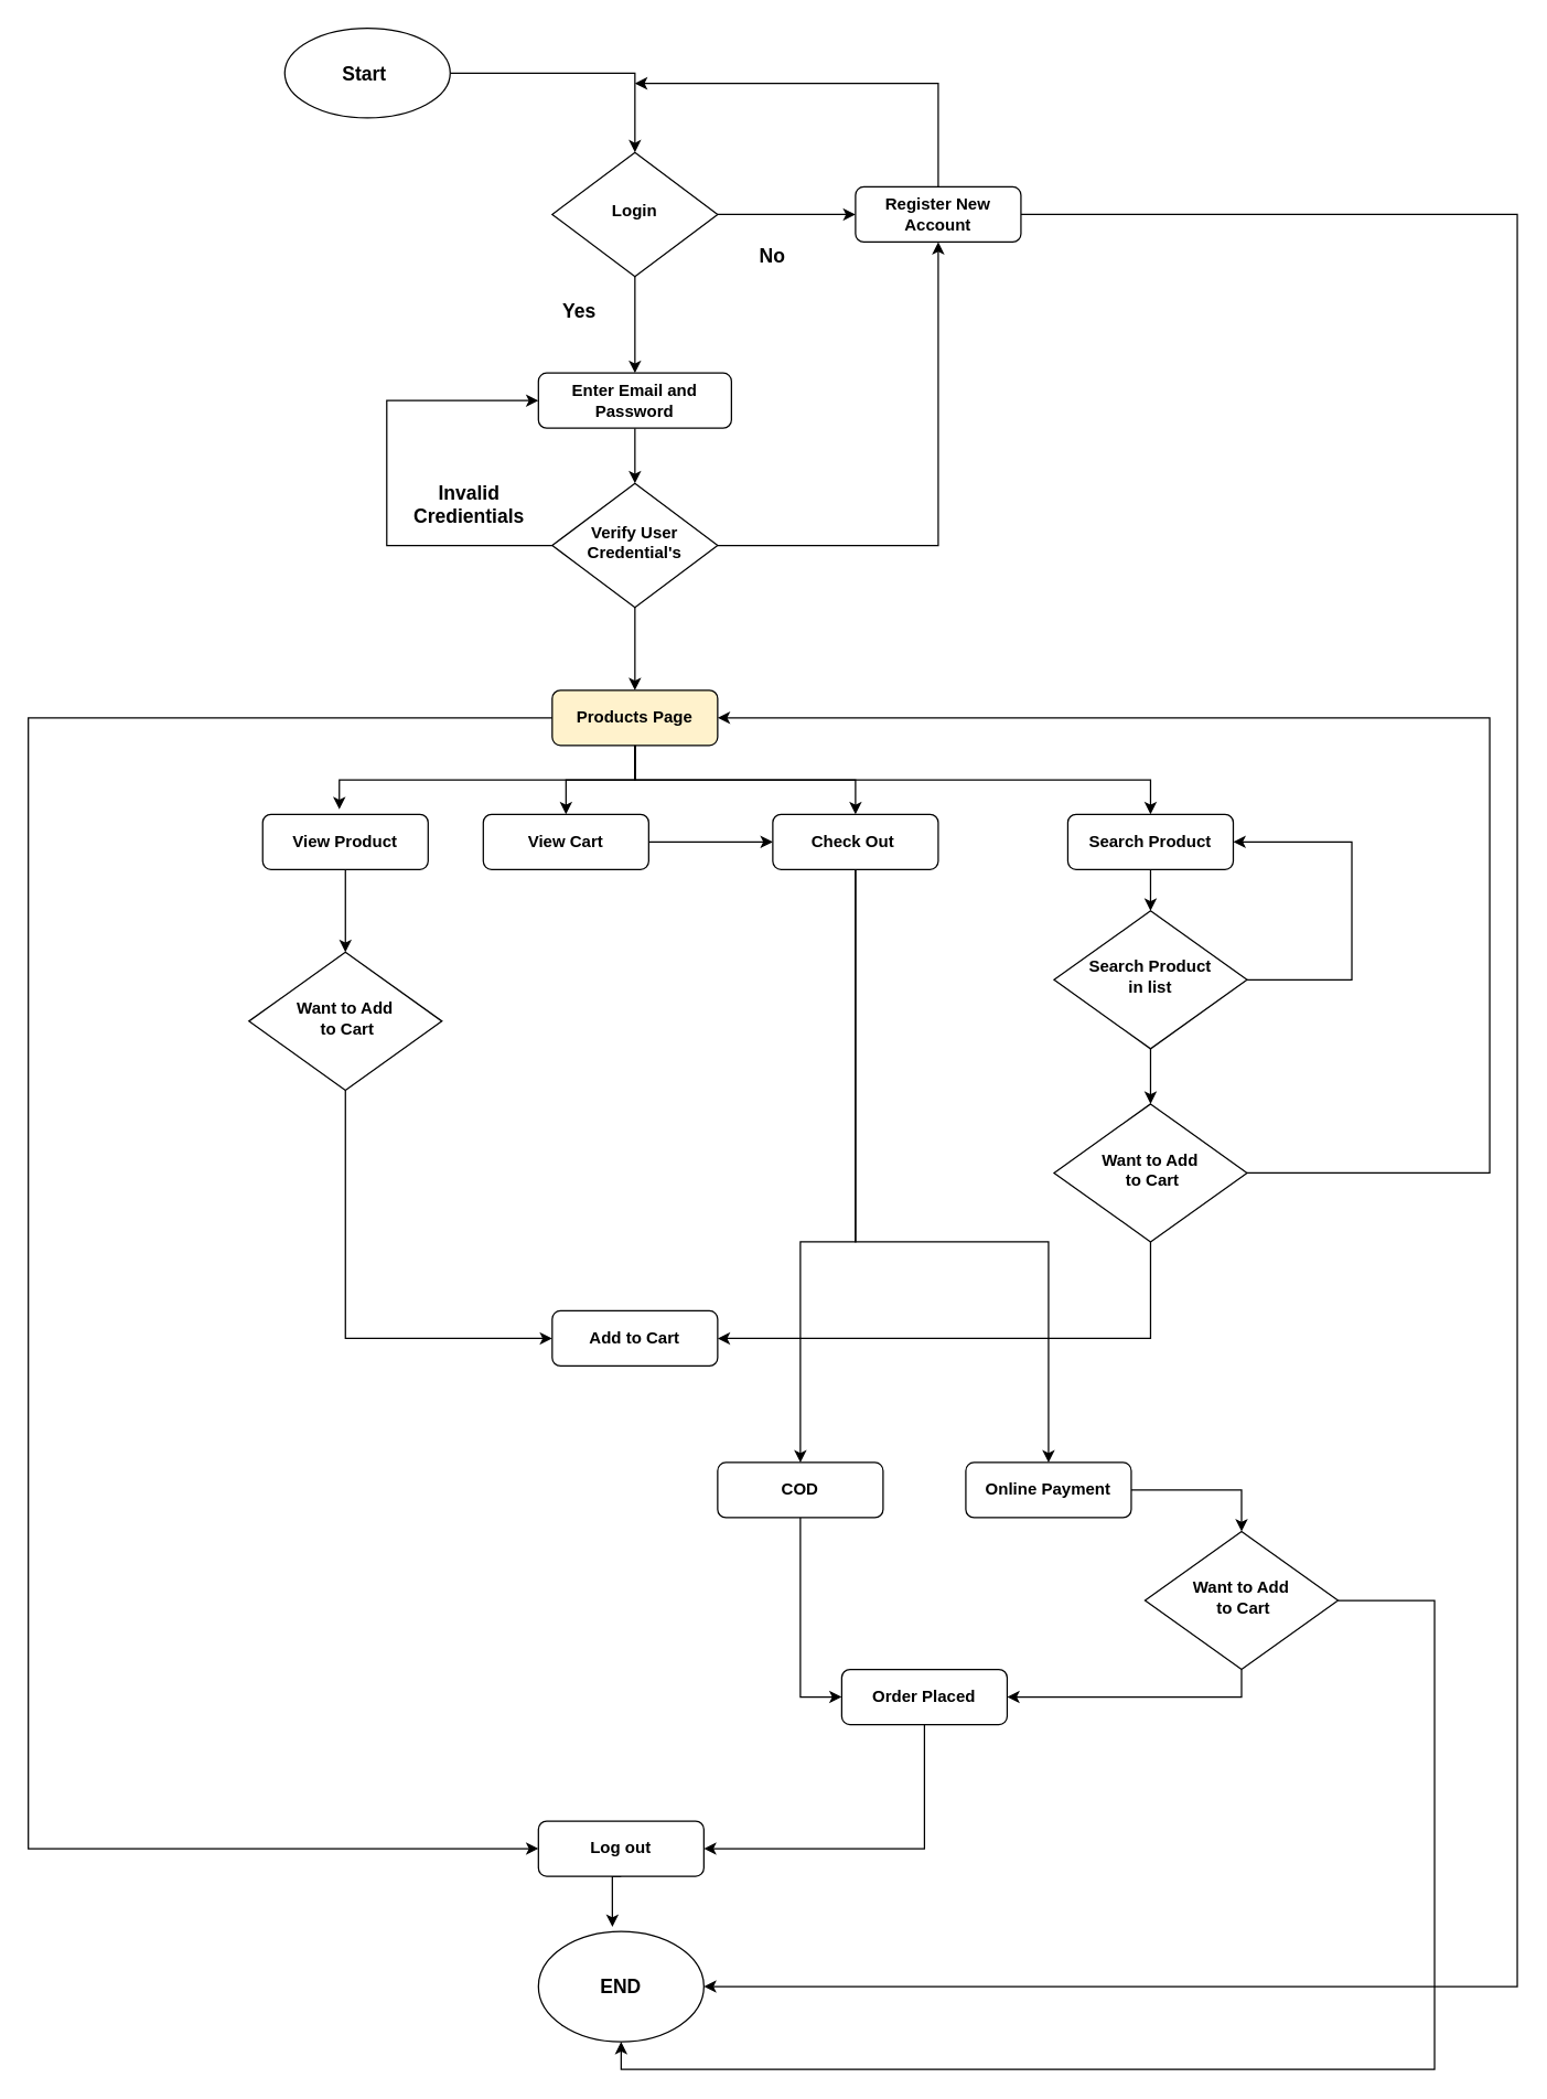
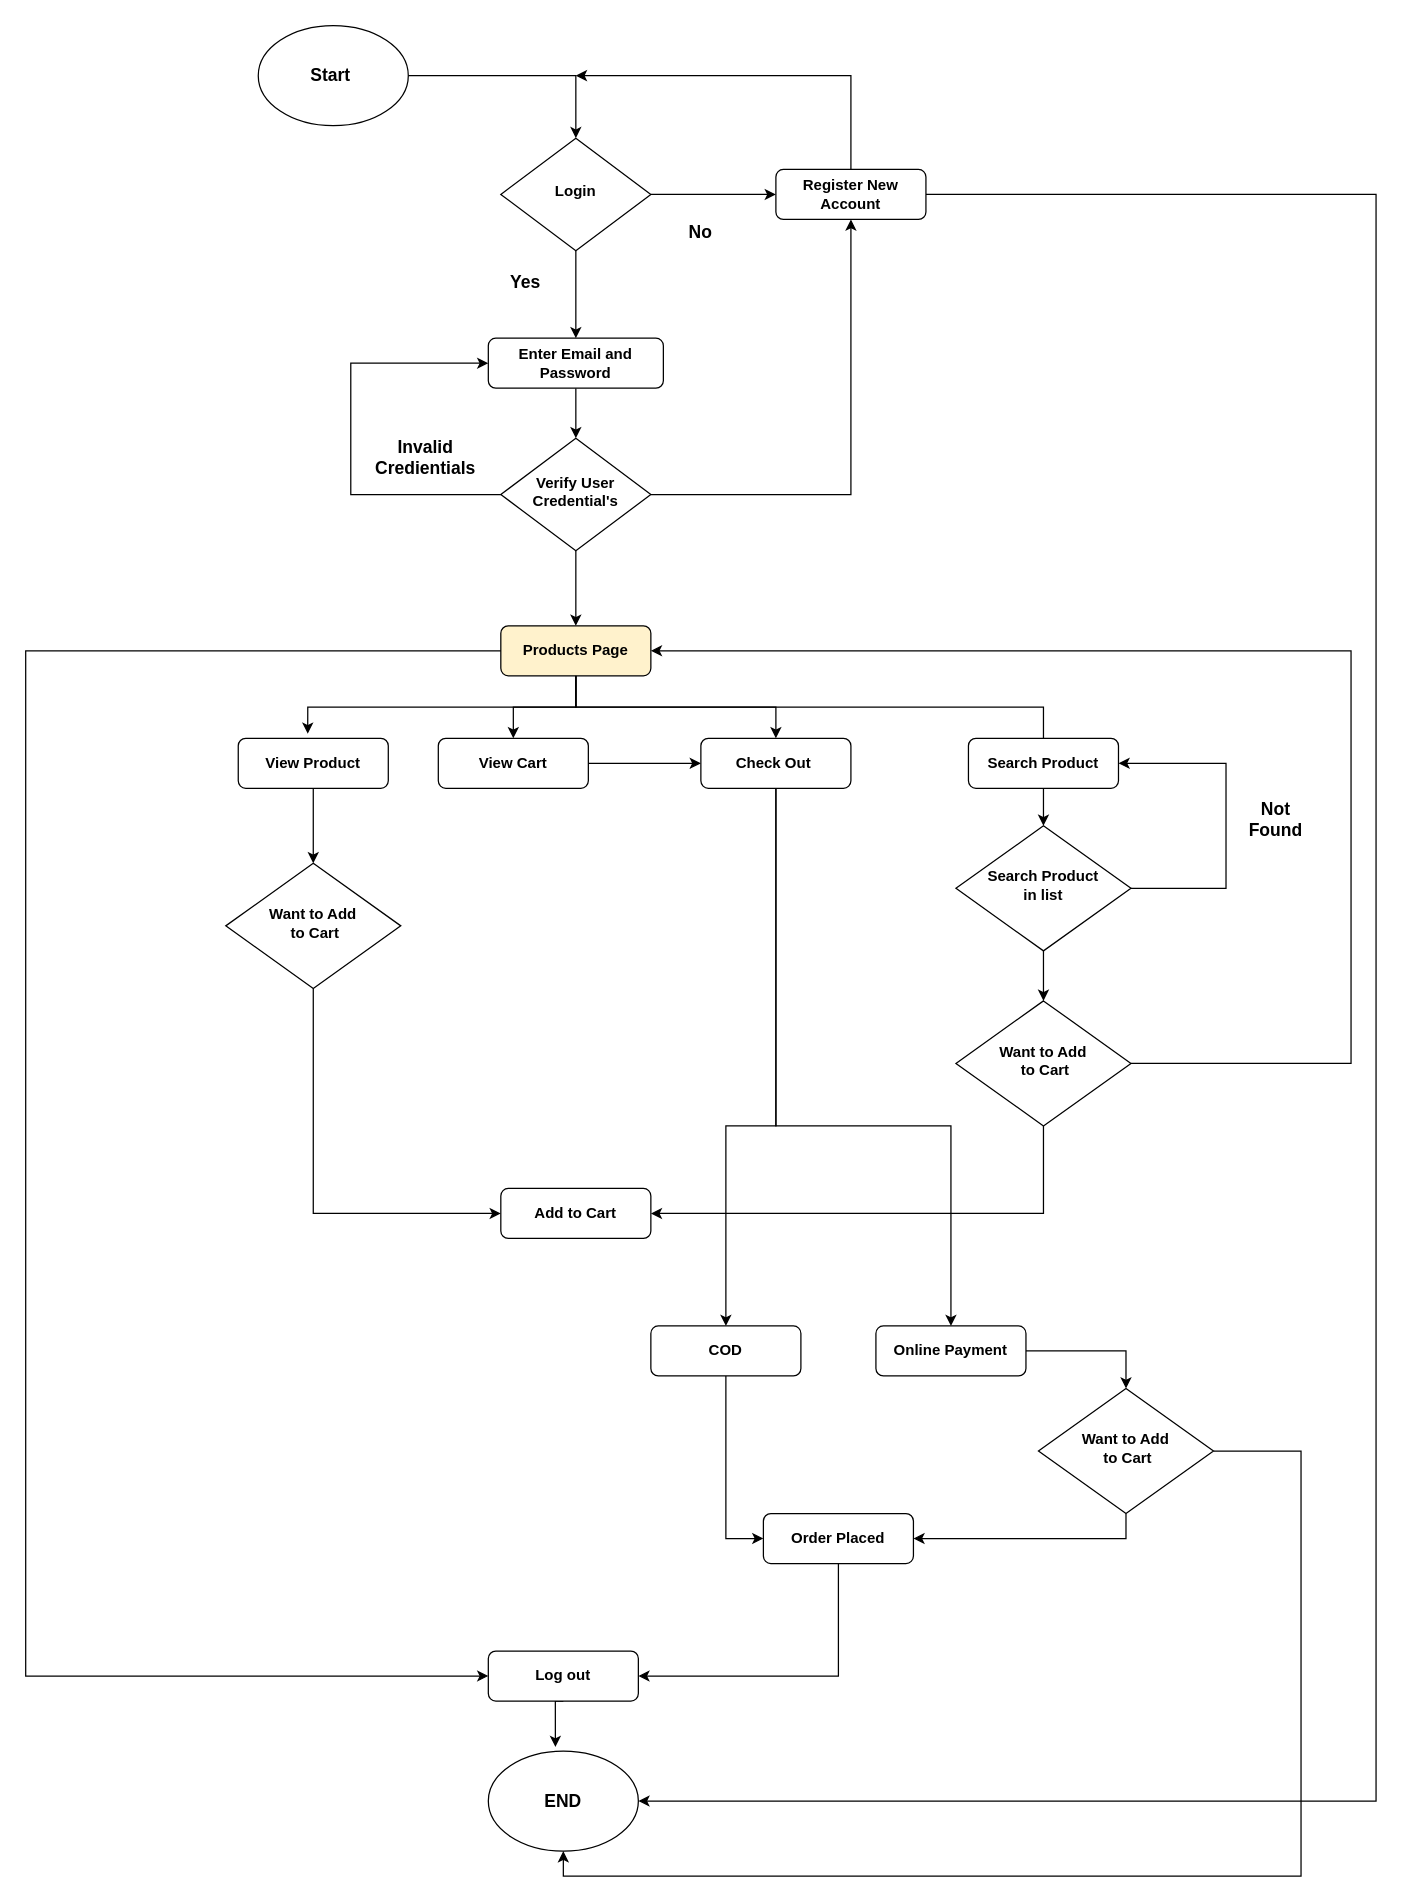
- <mxCell id="6" value="&lt;b&gt;&lt;font style=&quot;font-size: 14px;&quot;&gt;Start&amp;nbsp;&lt;/font&gt;&lt;/b&gt;" style="ellipse;whiteSpace=wrap;html=1;" vertex="1" parent="1"><mxGeometry x="206" y="20" width="120" height="65" as="geometry" /></mxCell>
+ <mxCell id="6" value="&lt;b&gt;&lt;font style=&quot;font-size: 14px;&quot;&gt;Start&amp;nbsp;&lt;/font&gt;&lt;/b&gt;" style="ellipse;whiteSpace=wrap;html=1;" vertex="1" parent="1"><mxGeometry x="206" y="20" width="120" height="80" as="geometry" /></mxCell>
- <mxCell id="17" style="edgeStyle=orthogonalEdgeStyle;rounded=0;orthogonalLoop=1;jettySize=auto;html=1;exitX=0.5;exitY=1;exitDx=0;exitDy=0;entryX=0.5;entryY=0;entryDx=0;entryDy=0;" edge="1" parent="1" source="20" target="14"><mxGeometry relative="1" as="geometry" /></mxCell>
+ <mxCell id="17" style="edgeStyle=orthogonalEdgeStyle;rounded=0;orthogonalLoop=1;jettySize=auto;html=1;exitX=0.5;exitY=1;exitDx=0;exitDy=0;entryX=0.5;entryY=0;entryDx=0;entryDy=0;endArrow=none;" edge="1" parent="1" source="20" target="14"><mxGeometry relative="1" as="geometry" /></mxCell>
+ <mxCell id="32" value="&lt;b&gt;Not Found&lt;/b&gt;" style="text;html=1;strokeColor=none;fillColor=none;align=center;verticalAlign=middle;whiteSpace=wrap;rounded=0;fontSize=14;" vertex="1" parent="1"><mxGeometry x="990" y="640" width="60" height="30" as="geometry" /></mxCell>
